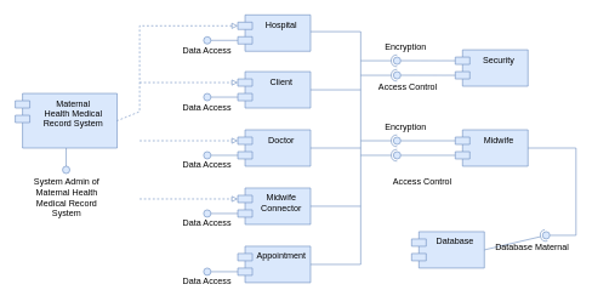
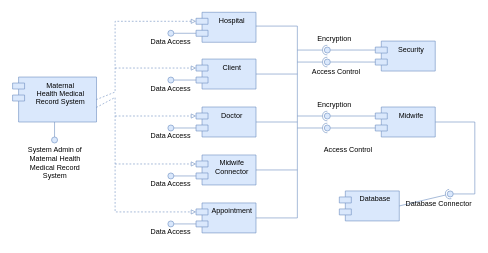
+ <mxCell id="56" value="" style="endArrow=block;dashed=1;html=1;rounded=0;entryX=0;entryY=0;entryDx=0;entryDy=15;entryPerimeter=0;exitX=0.997;exitY=0.677;exitDx=0;exitDy=0;exitPerimeter=0;endFill=0;fillColor=#dae8fc;strokeColor=#6c8ebf;" edge="1" parent="1" source="3" target="7"><mxGeometry width="50" height="50" relative="1" as="geometry"><mxPoint x="211" y="213" as="sourcePoint" /><mxPoint x="346" y="213" as="targetPoint" /><Array as="points"><mxPoint x="191" y="162" /><mxPoint x="191" y="353" /></Array></mxGeometry></mxCell>
- <mxCell id="46" value="Database Maternal" style="text;html=1;align=center;verticalAlign=middle;whiteSpace=wrap;rounded=0;" vertex="1" parent="1"><mxGeometry x="671" y="325" width="120" height="30" as="geometry" /></mxCell>
+ <mxCell id="46" value="Database Connector" style="text;html=1;align=center;verticalAlign=middle;whiteSpace=wrap;rounded=0;" vertex="1" parent="1"><mxGeometry x="671" y="325" width="120" height="30" as="geometry" /></mxCell>
